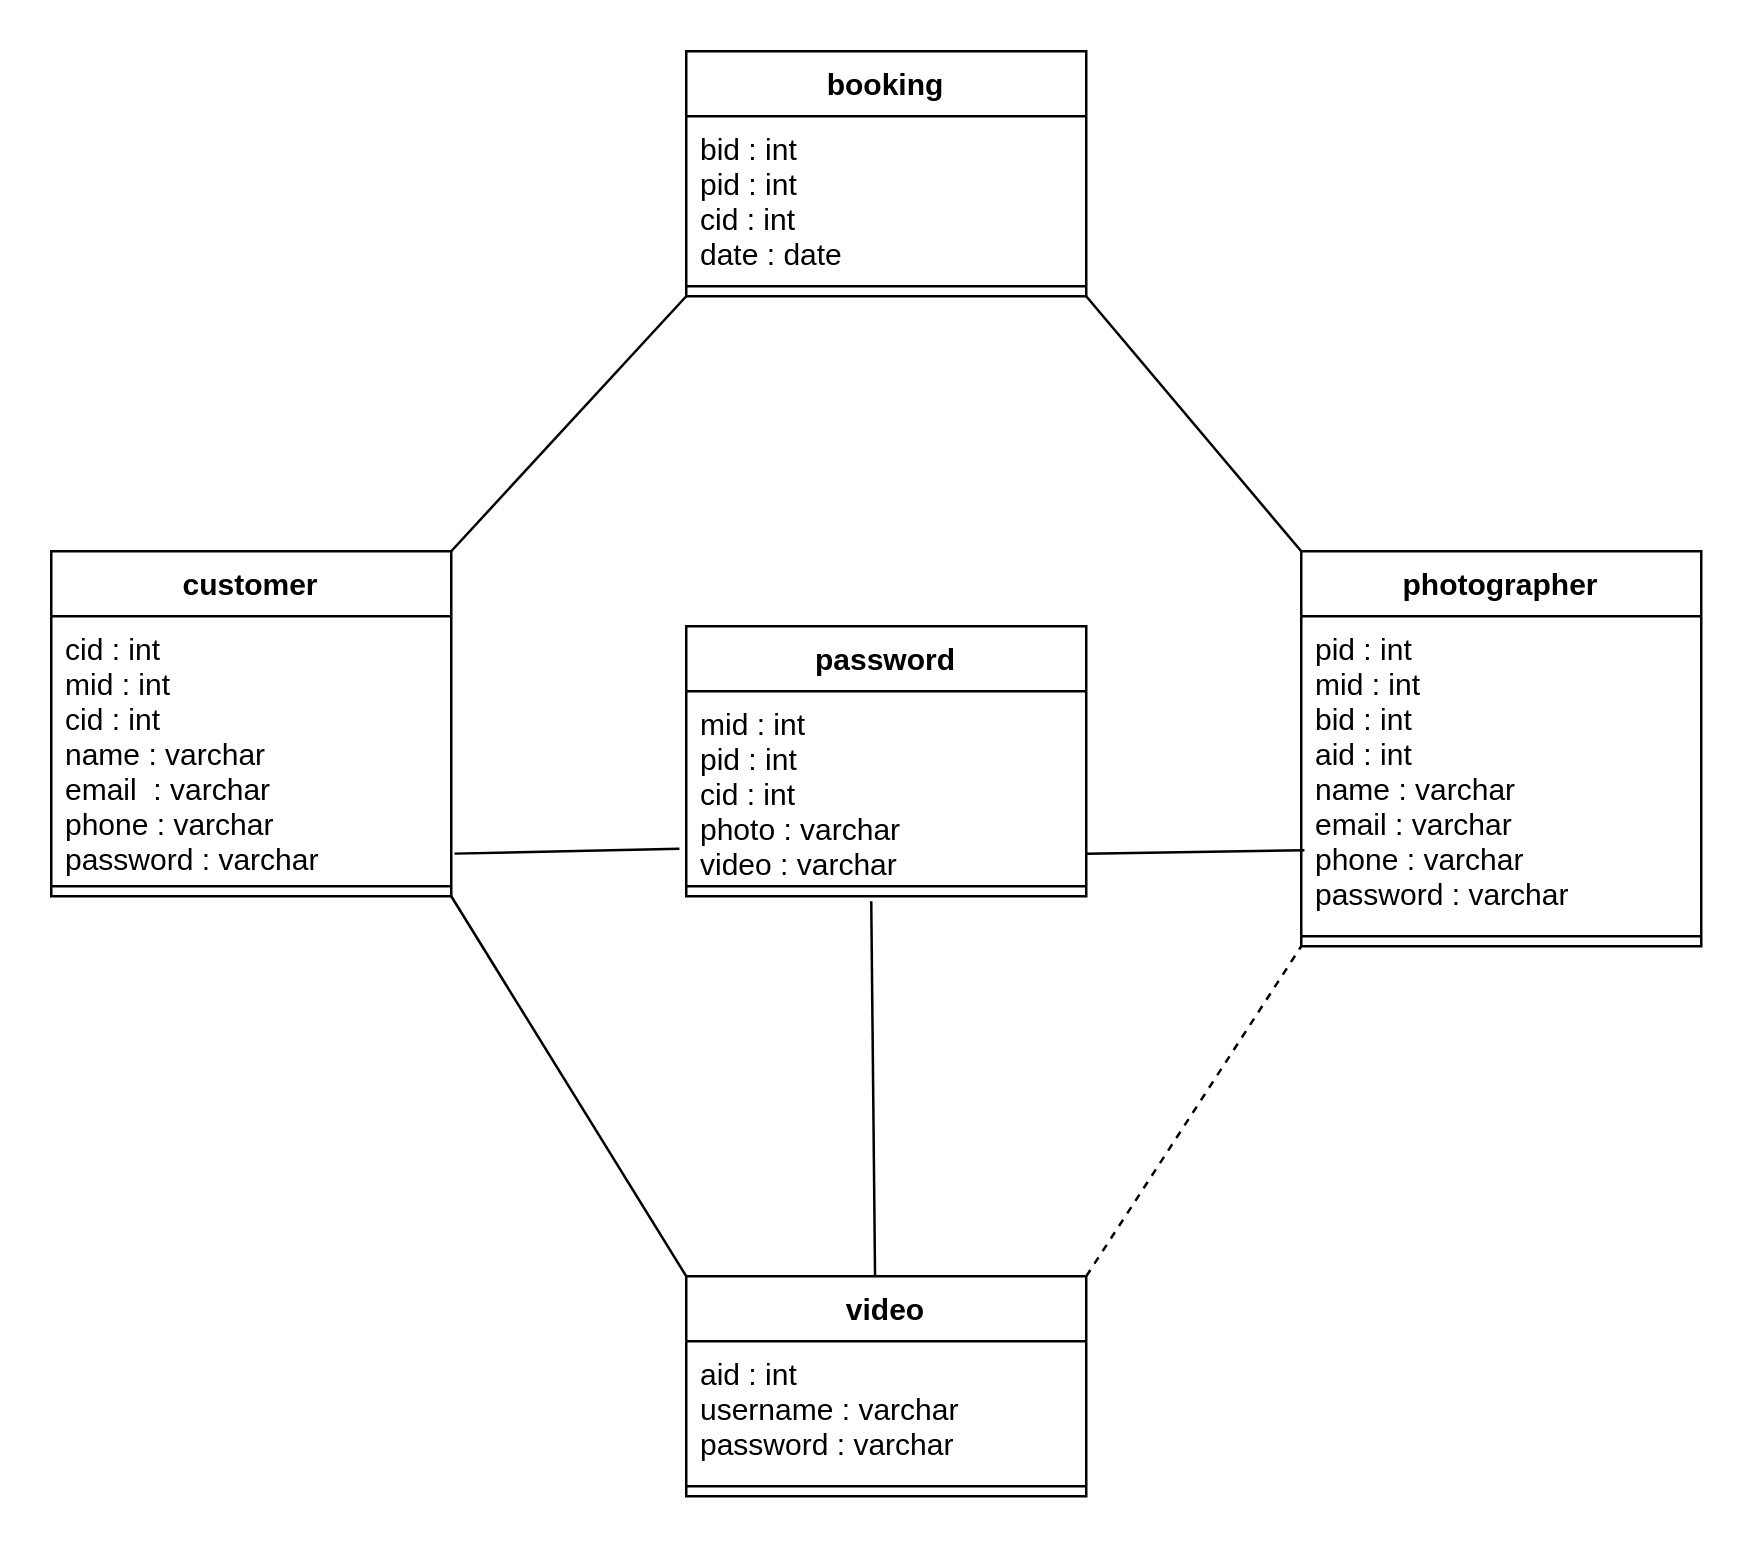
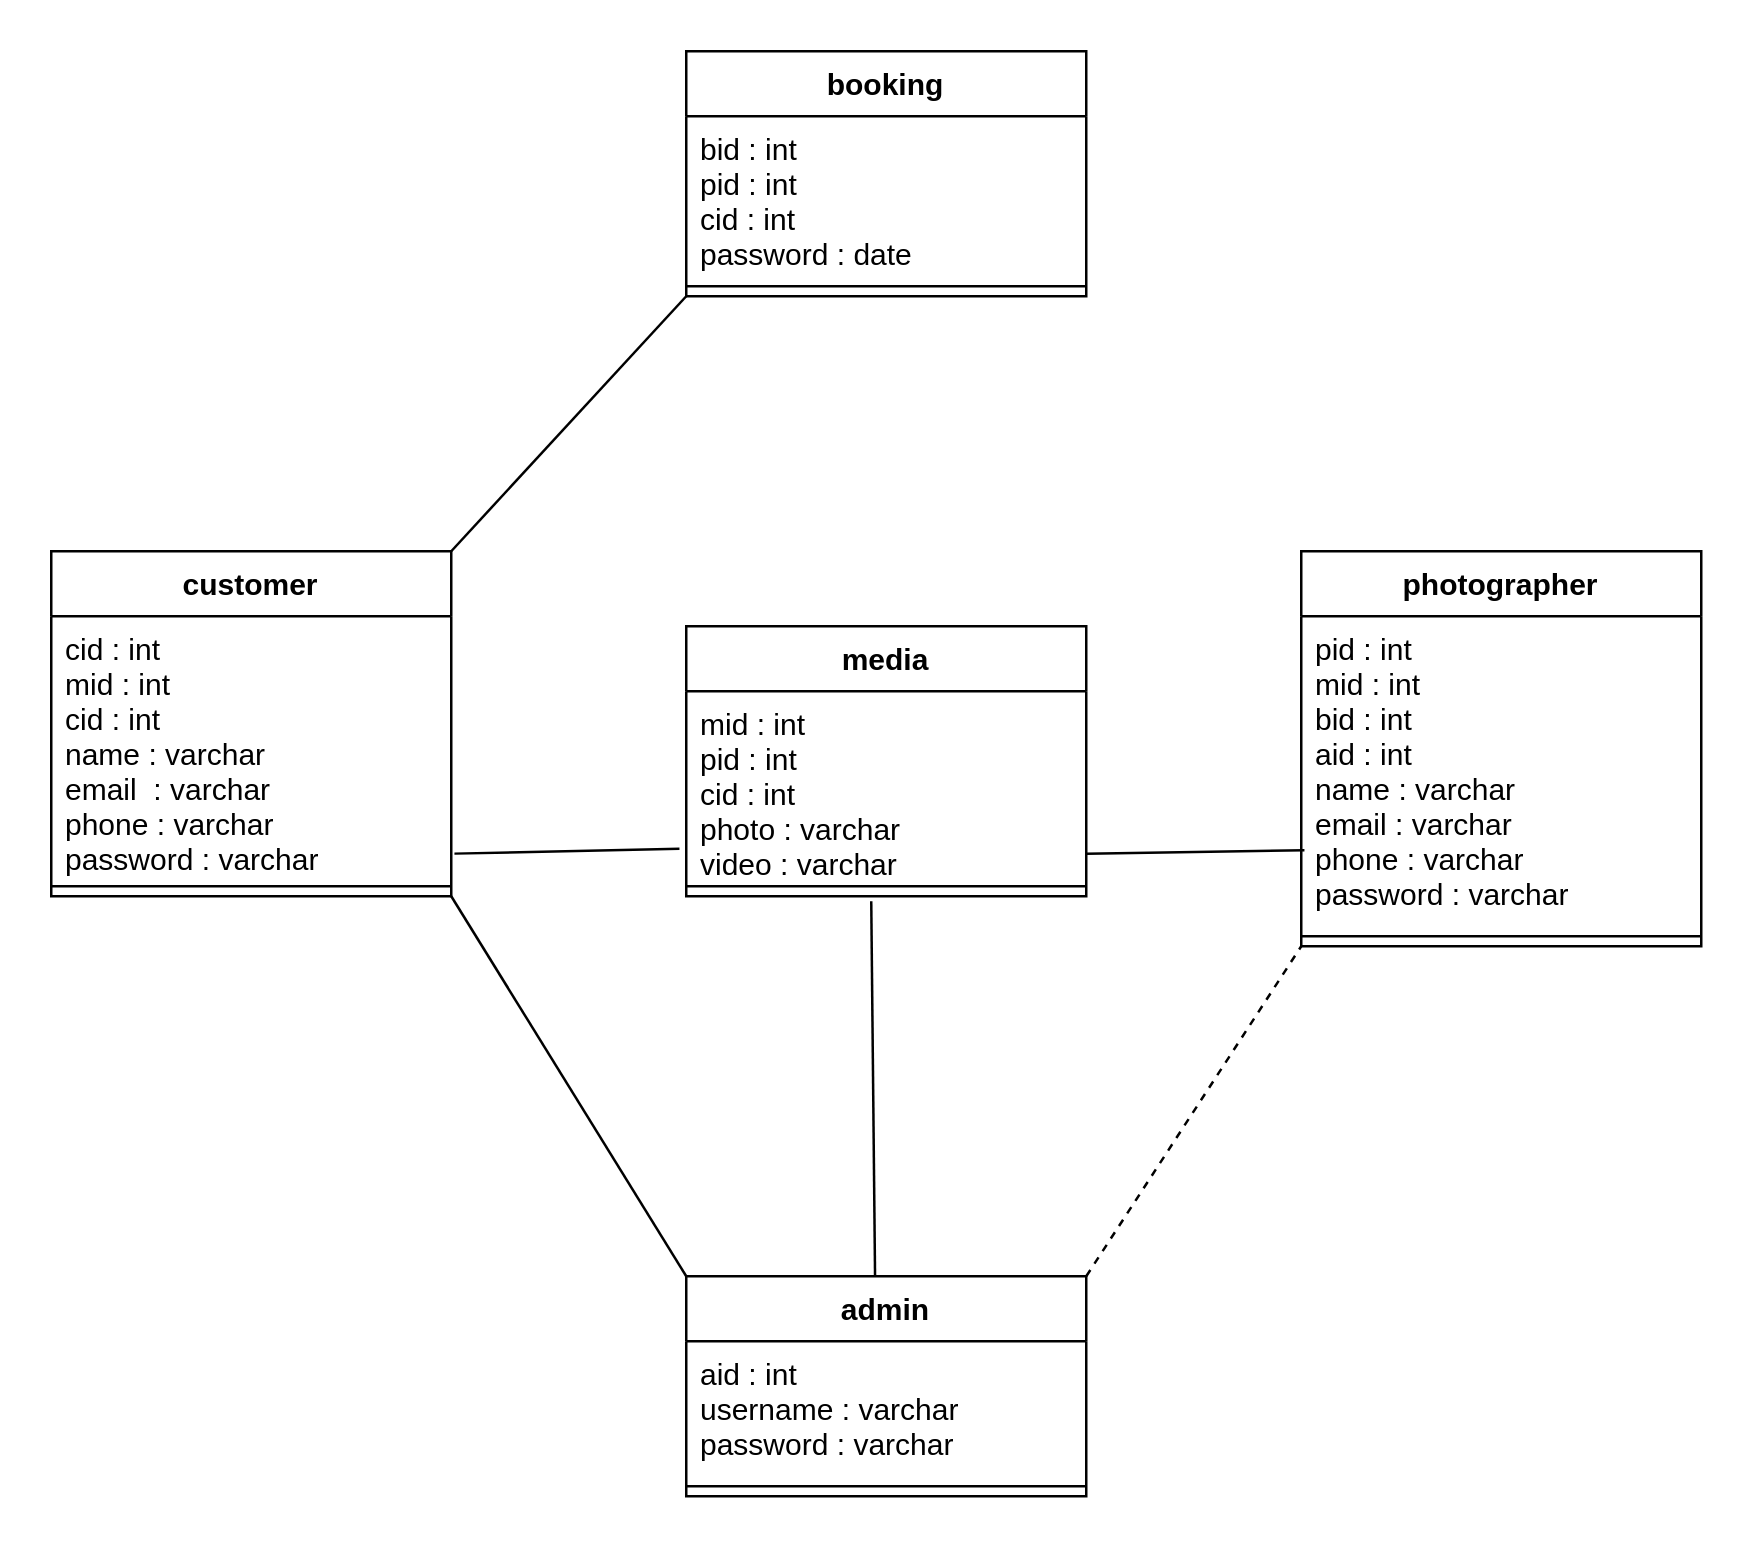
- <mxCell id="3" value="bid : int&#10;pid : int&#10;cid : int&#10;date : date" style="text;strokeColor=none;fillColor=none;align=left;verticalAlign=top;spacingLeft=4;spacingRight=4;overflow=hidden;rotatable=0;points=[[0,0.5],[1,0.5]];portConstraint=eastwest;" vertex="1" parent="2"><mxGeometry y="26" width="160" height="64" as="geometry" /></mxCell>
+ <mxCell id="3" value="bid : int&#10;pid : int&#10;cid : int&#10;password : date" style="text;strokeColor=none;fillColor=none;align=left;verticalAlign=top;spacingLeft=4;spacingRight=4;overflow=hidden;rotatable=0;points=[[0,0.5],[1,0.5]];portConstraint=eastwest;" vertex="1" parent="2"><mxGeometry y="26" width="160" height="64" as="geometry" /></mxCell>
- <mxCell id="23" value="" style="endArrow=none;html=1;entryX=0;entryY=0;entryDx=0;entryDy=0;exitX=1;exitY=1;exitDx=0;exitDy=0;" edge="1" parent="1" source="2" target="11"><mxGeometry width="50" height="50" relative="1" as="geometry"><mxPoint x="290" y="220" as="sourcePoint" /><mxPoint x="340" y="170" as="targetPoint" /></mxGeometry></mxCell>
- <mxCell id="8" value="password" style="swimlane;fontStyle=1;align=center;verticalAlign=top;childLayout=stackLayout;horizontal=1;startSize=26;horizontalStack=0;resizeParent=1;resizeParentMax=0;resizeLast=0;collapsible=1;marginBottom=0;" vertex="1" parent="1"><mxGeometry x="274" y="250" width="160" height="108" as="geometry" /></mxCell>
+ <mxCell id="8" value="media" style="swimlane;fontStyle=1;align=center;verticalAlign=top;childLayout=stackLayout;horizontal=1;startSize=26;horizontalStack=0;resizeParent=1;resizeParentMax=0;resizeLast=0;collapsible=1;marginBottom=0;" vertex="1" parent="1"><mxGeometry x="274" y="250" width="160" height="108" as="geometry" /></mxCell>
- <mxCell id="14" value="video" style="swimlane;fontStyle=1;align=center;verticalAlign=top;childLayout=stackLayout;horizontal=1;startSize=26;horizontalStack=0;resizeParent=1;resizeParentMax=0;resizeLast=0;collapsible=1;marginBottom=0;" vertex="1" parent="1"><mxGeometry x="274" y="510" width="160" height="88" as="geometry" /></mxCell>
+ <mxCell id="14" value="admin" style="swimlane;fontStyle=1;align=center;verticalAlign=top;childLayout=stackLayout;horizontal=1;startSize=26;horizontalStack=0;resizeParent=1;resizeParentMax=0;resizeLast=0;collapsible=1;marginBottom=0;" vertex="1" parent="1"><mxGeometry x="274" y="510" width="160" height="88" as="geometry" /></mxCell>
